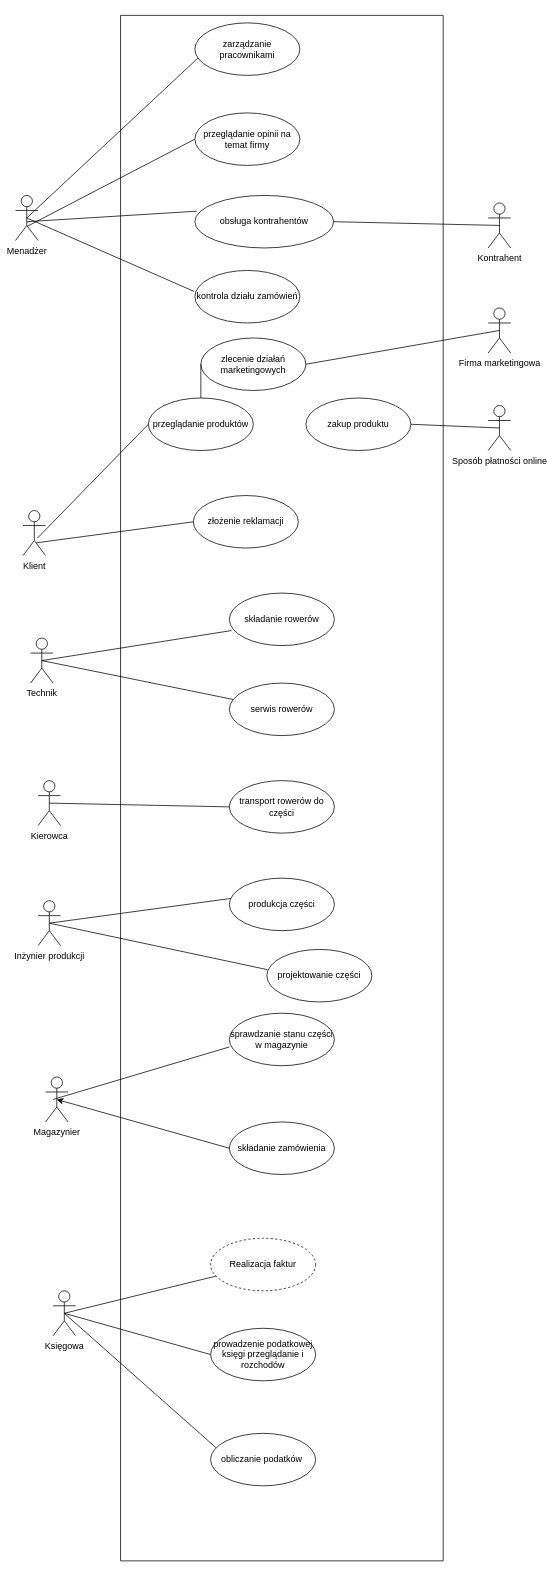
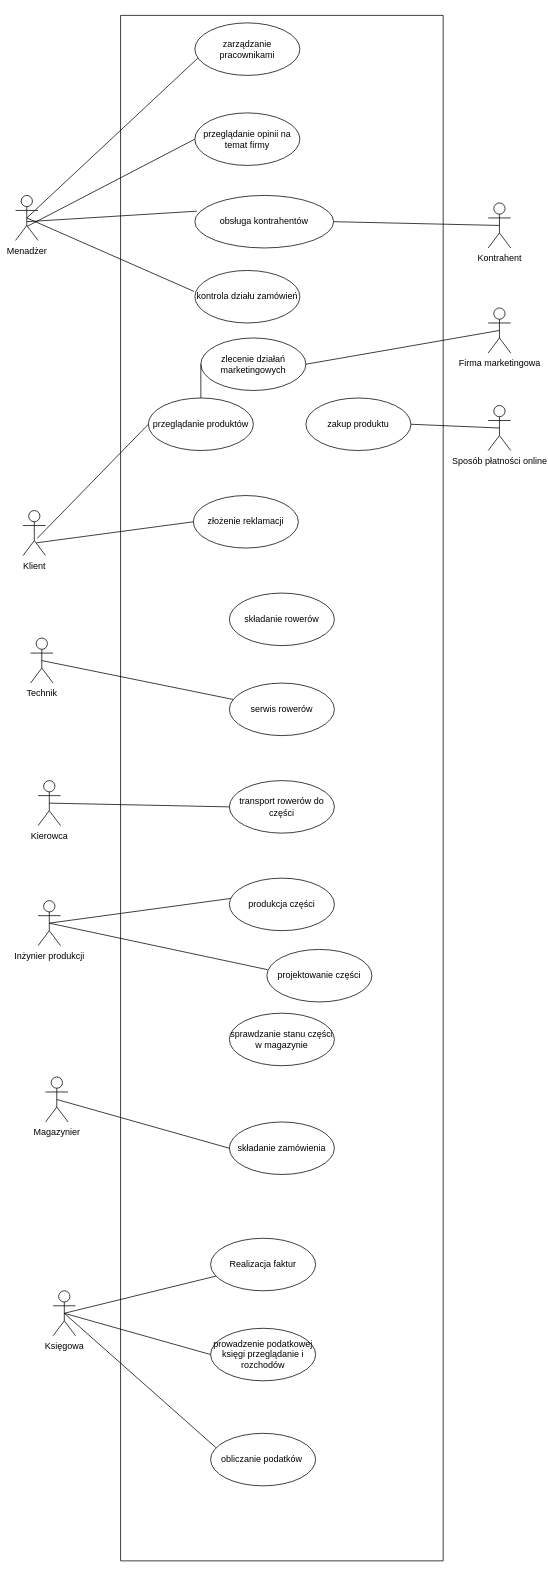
- <mxCell id="34" value="" style="endArrow=none;html=1;rounded=0;exitX=0.5;exitY=0.5;exitDx=0;exitDy=0;exitPerimeter=0;entryX=0.021;entryY=0.714;entryDx=0;entryDy=0;entryPerimeter=0;" edge="1" parent="1" source="33" target="13"><mxGeometry width="50" height="50" relative="1" as="geometry"><mxPoint x="410" y="1150" as="sourcePoint" /><mxPoint x="460" y="1100" as="targetPoint" /></mxGeometry></mxCell>
- <mxCell id="42" value="" style="endArrow=none;html=1;rounded=0;exitX=0;exitY=0.643;exitDx=0;exitDy=0;exitPerimeter=0;entryX=0.333;entryY=0.5;entryDx=0;entryDy=0;entryPerimeter=0;" edge="1" parent="1" source="18" target="40"><mxGeometry width="50" height="50" relative="1" as="geometry"><mxPoint x="350" y="1630" as="sourcePoint" /><mxPoint x="100" y="1530" as="targetPoint" /></mxGeometry></mxCell>
- <mxCell id="41" value="" style="endArrow=classic;html=1;rounded=0;exitX=0;exitY=0.5;exitDx=0;exitDy=0;entryX=0.5;entryY=0.5;entryDx=0;entryDy=0;entryPerimeter=0;" edge="1" parent="1" source="19" target="40"><mxGeometry width="50" height="50" relative="1" as="geometry"><mxPoint x="350" y="1630" as="sourcePoint" /><mxPoint x="400" y="1580" as="targetPoint" /></mxGeometry></mxCell>
+ <mxCell id="41" value="" style="endArrow=none;html=1;rounded=0;exitX=0;exitY=0.5;exitDx=0;exitDy=0;entryX=0.5;entryY=0.5;entryDx=0;entryDy=0;entryPerimeter=0;" edge="1" parent="1" source="19" target="40"><mxGeometry width="50" height="50" relative="1" as="geometry"><mxPoint x="350" y="1630" as="sourcePoint" /><mxPoint x="400" y="1580" as="targetPoint" /></mxGeometry></mxCell>
- <mxCell id="20" value="Realizacja faktur" style="ellipse;whiteSpace=wrap;html=1;dashed=1;" vertex="1" parent="5"><mxGeometry x="120" y="1630" width="140" height="70" as="geometry" /></mxCell>
+ <mxCell id="20" value="Realizacja faktur" style="ellipse;whiteSpace=wrap;html=1;" vertex="1" parent="5"><mxGeometry x="120" y="1630" width="140" height="70" as="geometry" /></mxCell>
